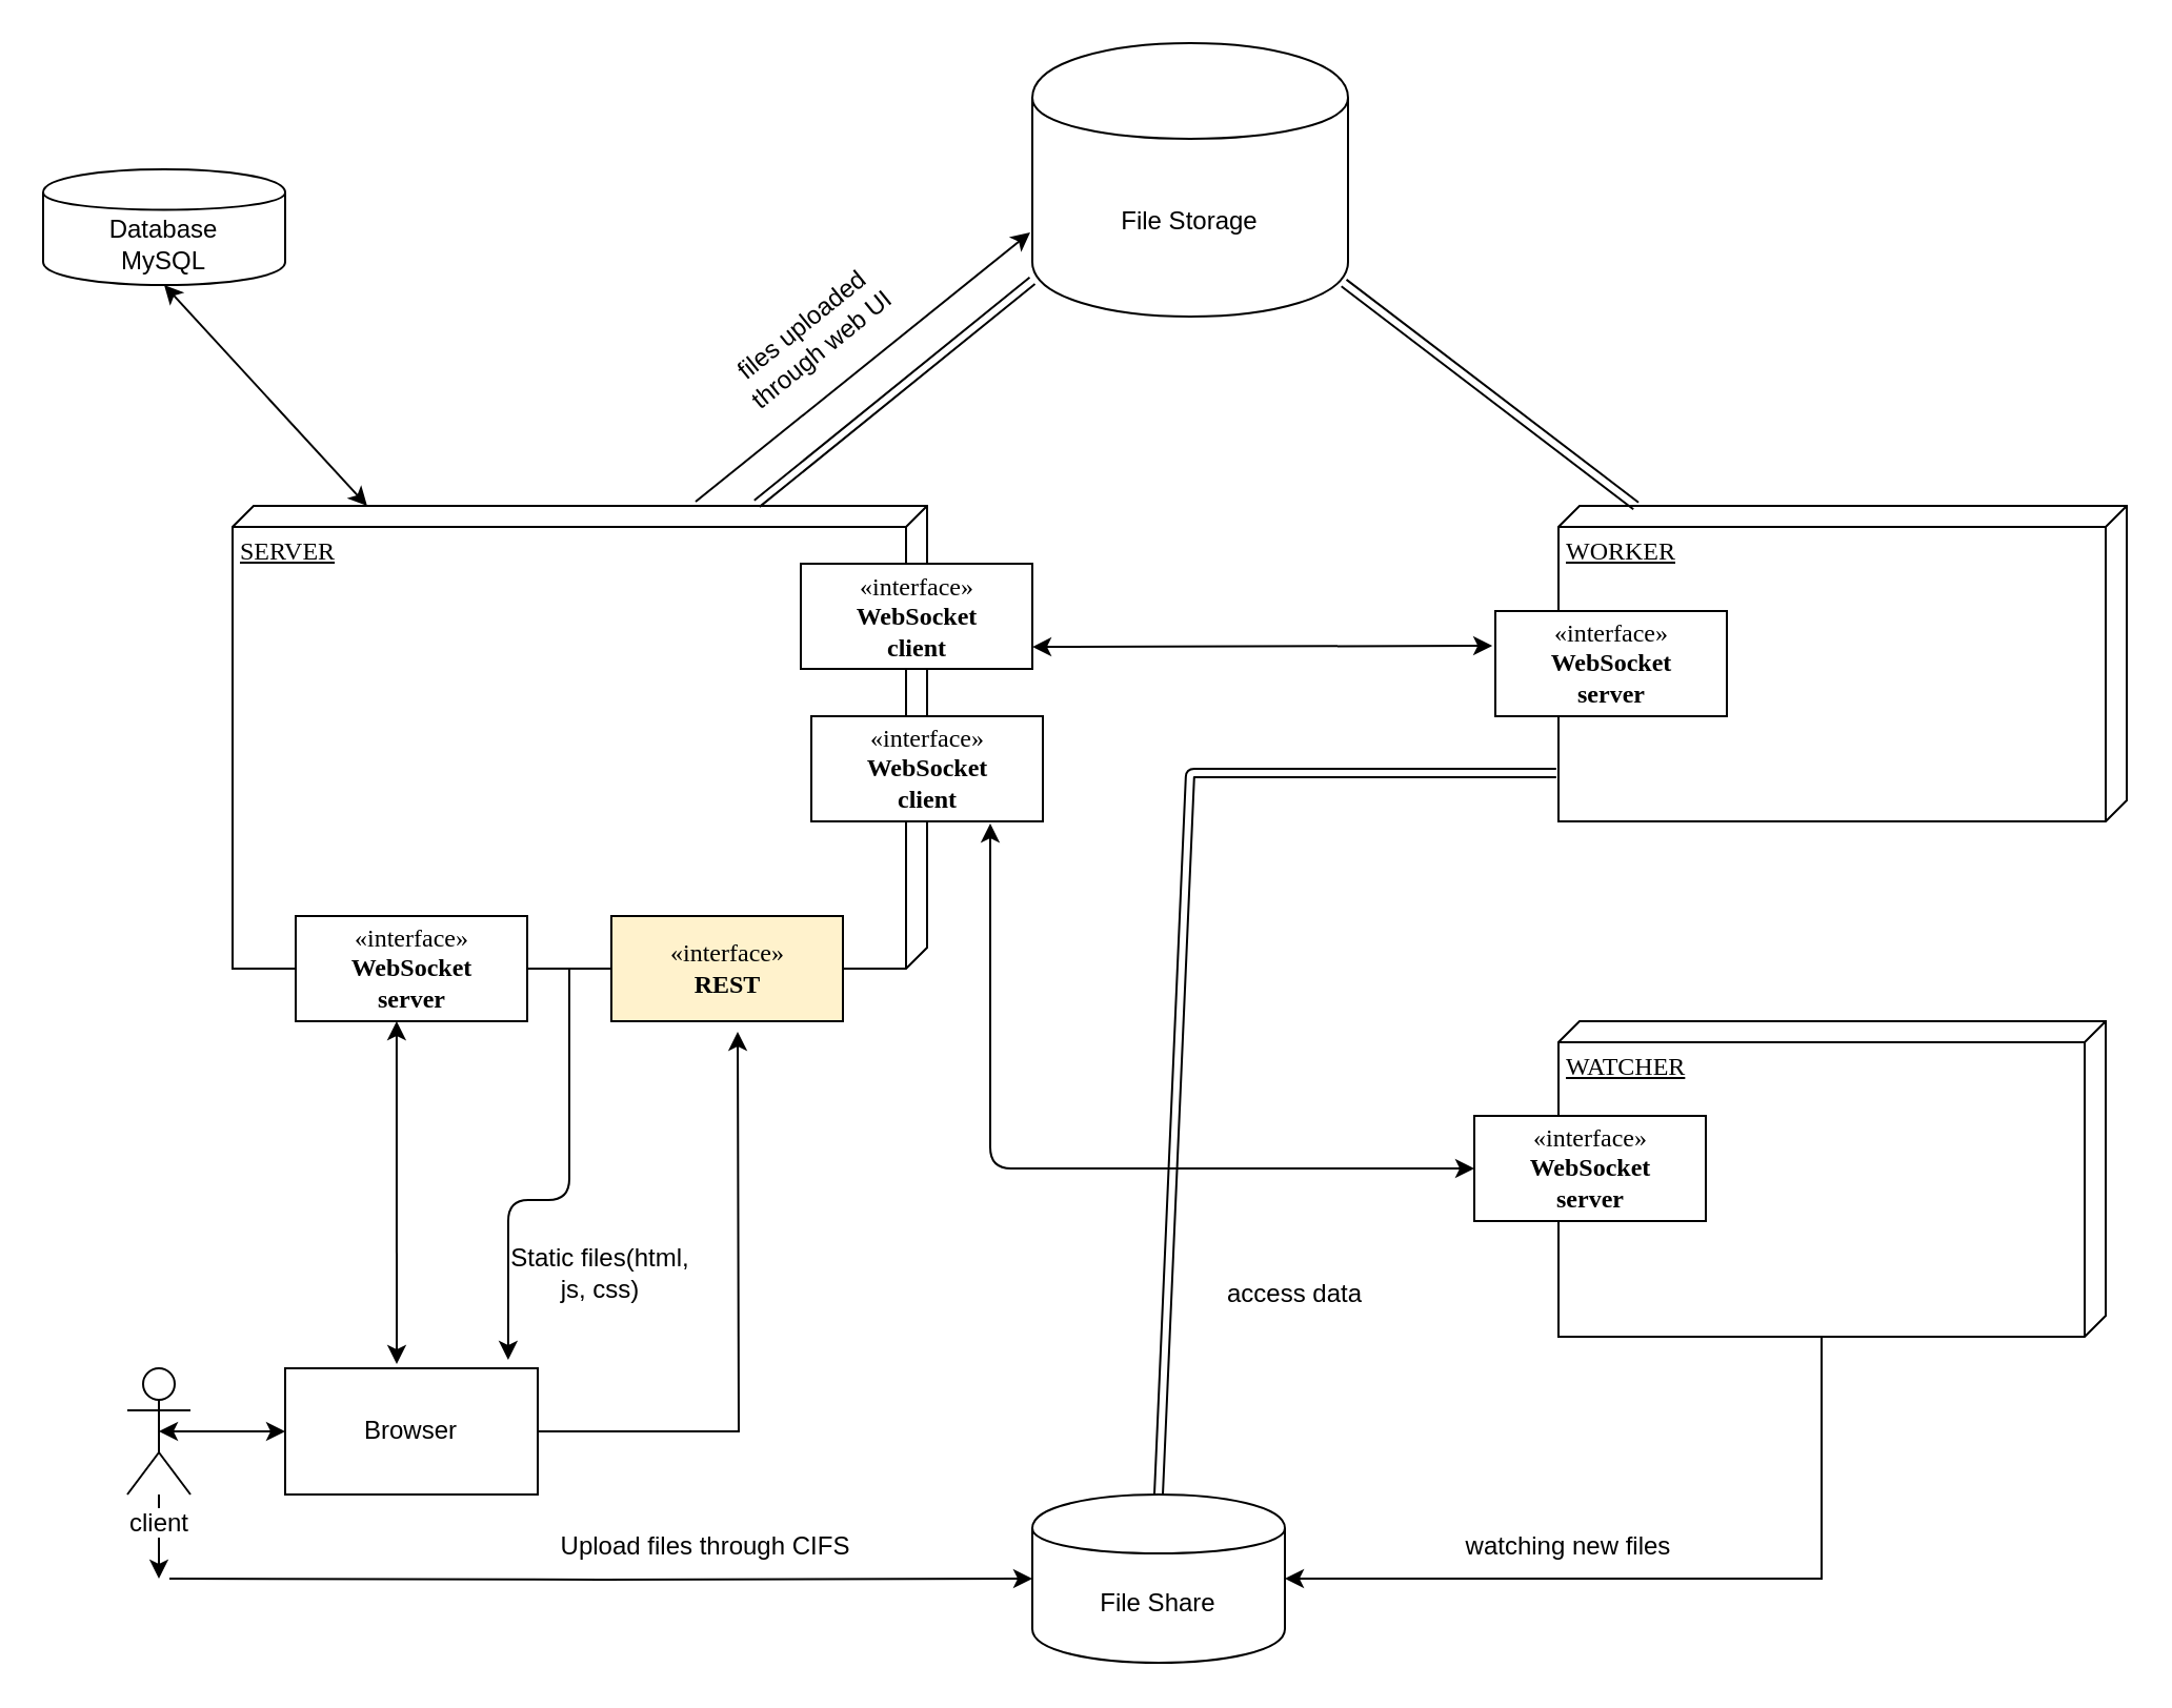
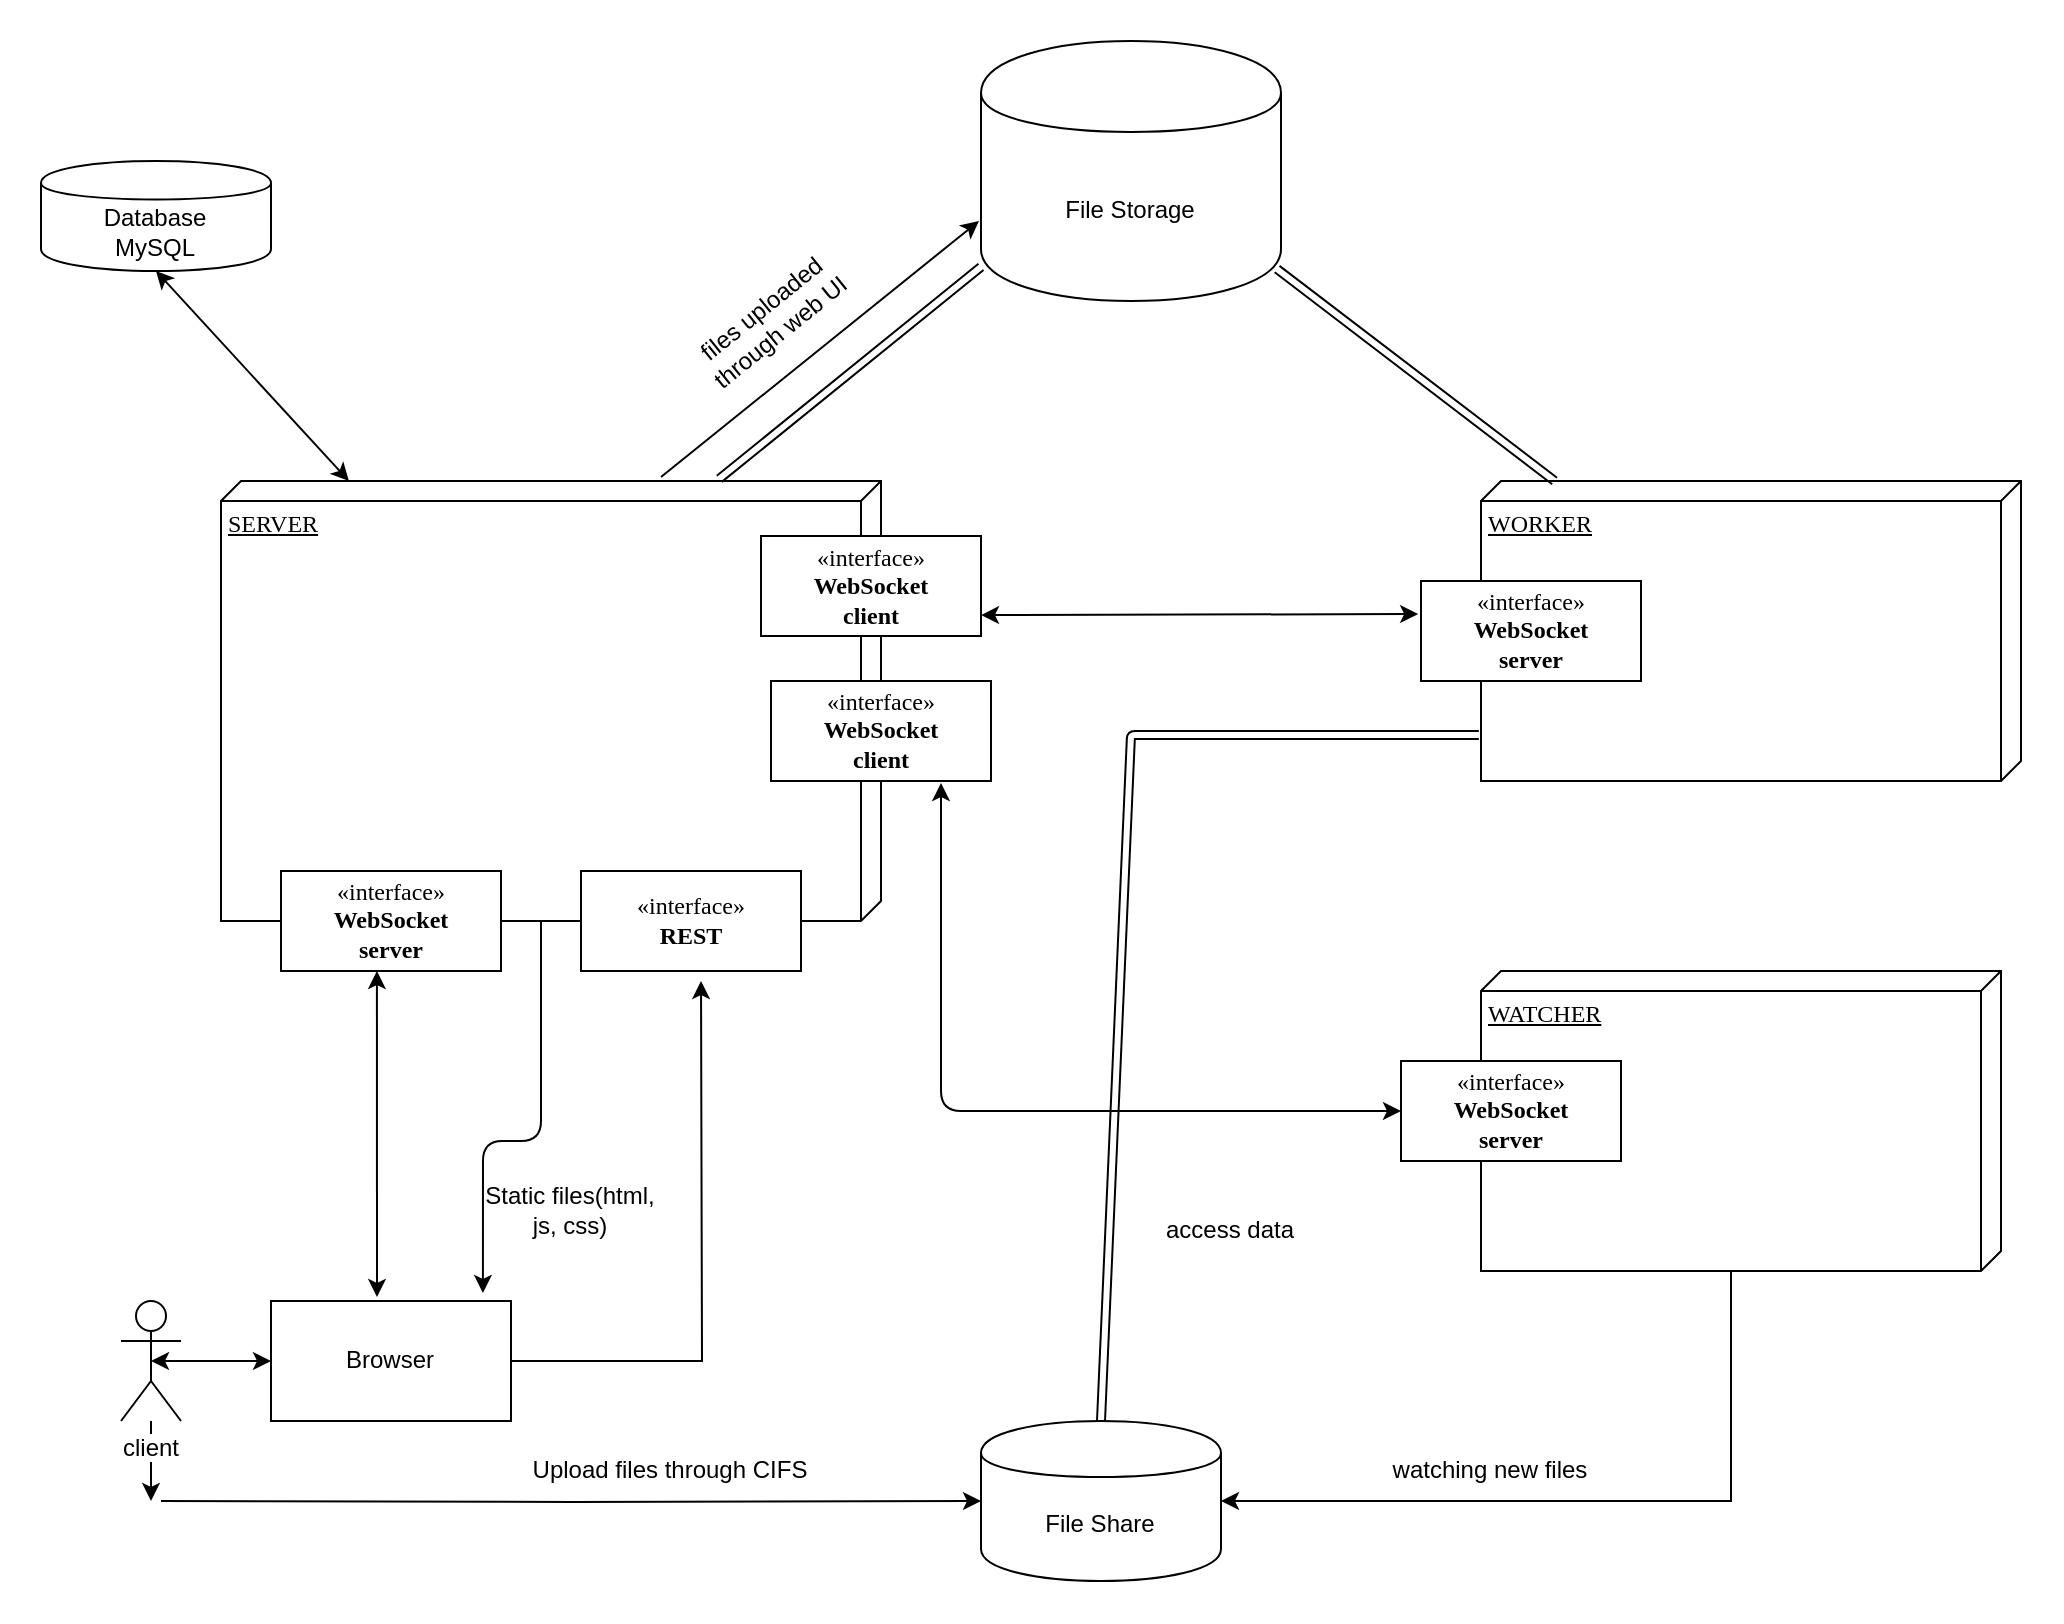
- <mxCell id="8" value="«interface»&lt;br&gt;&lt;b&gt;REST&lt;br&gt;&lt;/b&gt;" style="html=1;rounded=0;shadow=0;comic=0;labelBackgroundColor=none;strokeColor=#000000;strokeWidth=1;fillColor=#fff2cc;fontFamily=Verdana;fontSize=12;fontColor=#000000;align=center;" vertex="1" parent="1"><mxGeometry x="290" y="435" width="110" height="50" as="geometry" /></mxCell>
+ <mxCell id="8" value="«interface»&lt;br&gt;&lt;b&gt;REST&lt;br&gt;&lt;/b&gt;" style="html=1;rounded=0;shadow=0;comic=0;labelBackgroundColor=none;strokeColor=#000000;strokeWidth=1;fillColor=#ffffff;fontFamily=Verdana;fontSize=12;fontColor=#000000;align=center;" vertex="1" parent="1"><mxGeometry x="290" y="435" width="110" height="50" as="geometry" /></mxCell>
